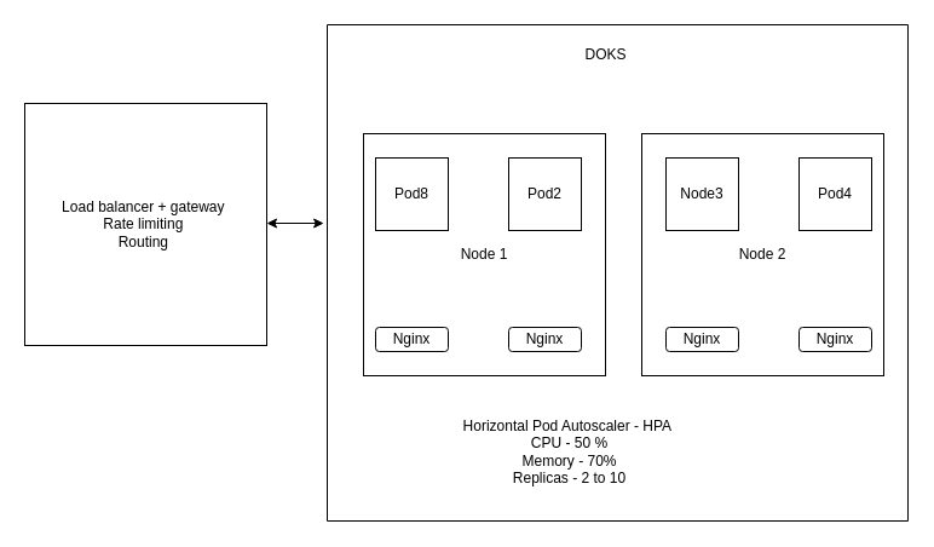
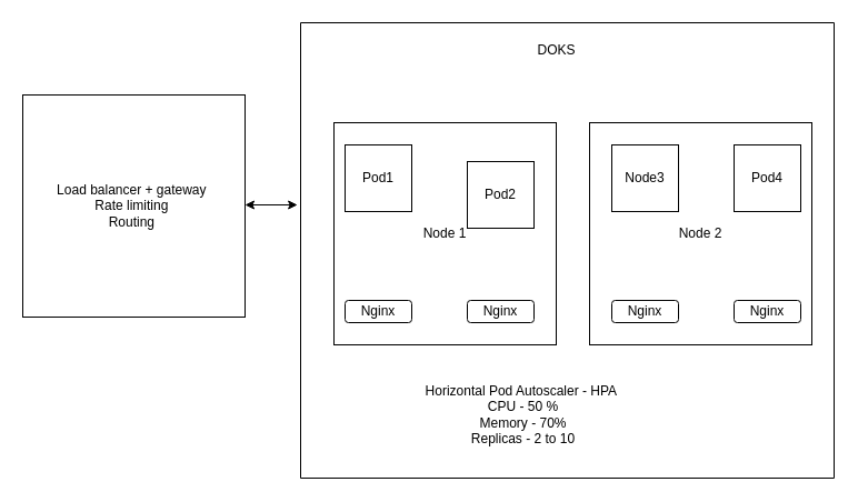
- <mxCell id="6" value="Pod8" style="whiteSpace=wrap;html=1;aspect=fixed;" vertex="1" parent="2"><mxGeometry x="40" y="110" width="60" height="60" as="geometry" /></mxCell>
+ <mxCell id="6" value="Pod1" style="whiteSpace=wrap;html=1;aspect=fixed;" vertex="1" parent="2"><mxGeometry x="40" y="110" width="60" height="60" as="geometry" /></mxCell>
- <mxCell id="9" value="Pod2" style="whiteSpace=wrap;html=1;aspect=fixed;" vertex="1" parent="2"><mxGeometry x="150" y="110" width="60" height="60" as="geometry" /></mxCell>
+ <mxCell id="9" value="Pod2" style="whiteSpace=wrap;html=1;aspect=fixed;" vertex="1" parent="2"><mxGeometry x="150" y="125" width="60" height="60" as="geometry" /></mxCell>
